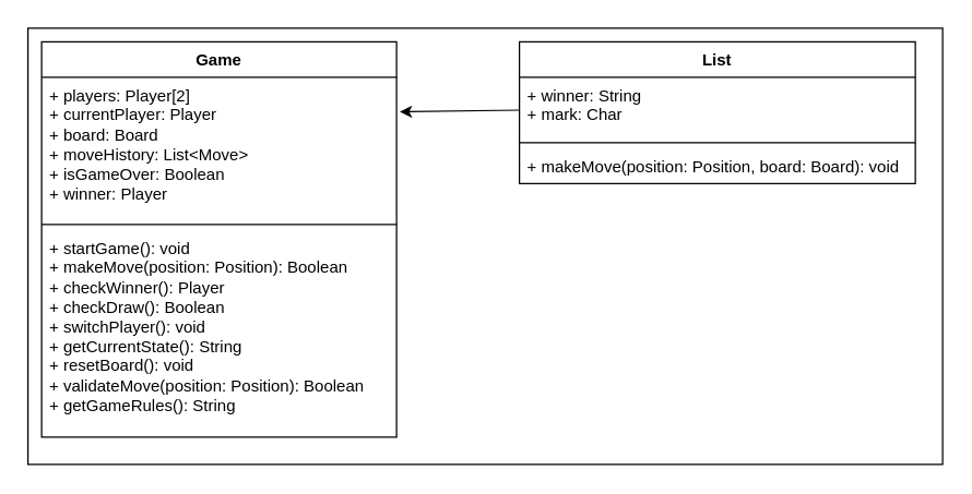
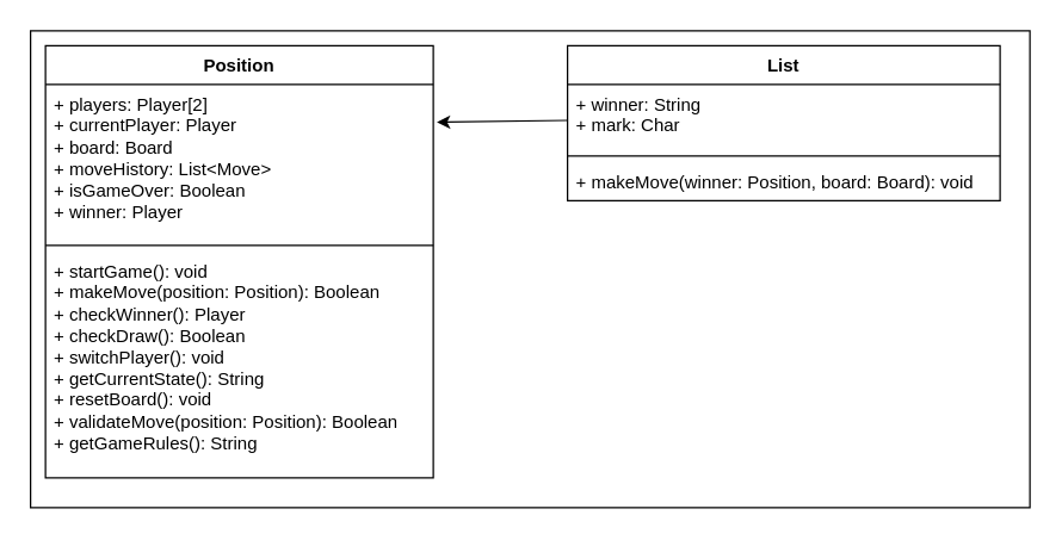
- <mxCell id="3" value="Game" style="swimlane;fontStyle=1;align=center;verticalAlign=top;childLayout=stackLayout;horizontal=1;startSize=26;horizontalStack=0;resizeParent=1;resizeParentMax=0;resizeLast=0;collapsible=1;marginBottom=0;whiteSpace=wrap;html=1;" vertex="1" parent="1"><mxGeometry x="30" y="30" width="260" height="290" as="geometry" /></mxCell>
+ <mxCell id="3" value="Position" style="swimlane;fontStyle=1;align=center;verticalAlign=top;childLayout=stackLayout;horizontal=1;startSize=26;horizontalStack=0;resizeParent=1;resizeParentMax=0;resizeLast=0;collapsible=1;marginBottom=0;whiteSpace=wrap;html=1;" vertex="1" parent="1"><mxGeometry x="30" y="30" width="260" height="290" as="geometry" /></mxCell>
- <mxCell id="10" value="+ makeMove(position: P&lt;span style=&quot;color: rgb(0, 0, 0);&quot;&gt;osition, board: Board&lt;/span&gt;): void" style="text;strokeColor=none;fillColor=none;align=left;verticalAlign=top;spacingLeft=4;spacingRight=4;overflow=hidden;rotatable=0;points=[[0,0.5],[1,0.5]];portConstraint=eastwest;whiteSpace=wrap;html=1;" vertex="1" parent="7"><mxGeometry y="78" width="290" height="26" as="geometry" /></mxCell>
+ <mxCell id="10" value="+ makeMove(winner: P&lt;span style=&quot;color: rgb(0, 0, 0);&quot;&gt;osition, board: Board&lt;/span&gt;): void" style="text;strokeColor=none;fillColor=none;align=left;verticalAlign=top;spacingLeft=4;spacingRight=4;overflow=hidden;rotatable=0;points=[[0,0.5],[1,0.5]];portConstraint=eastwest;whiteSpace=wrap;html=1;" vertex="1" parent="7"><mxGeometry y="78" width="290" height="26" as="geometry" /></mxCell>
